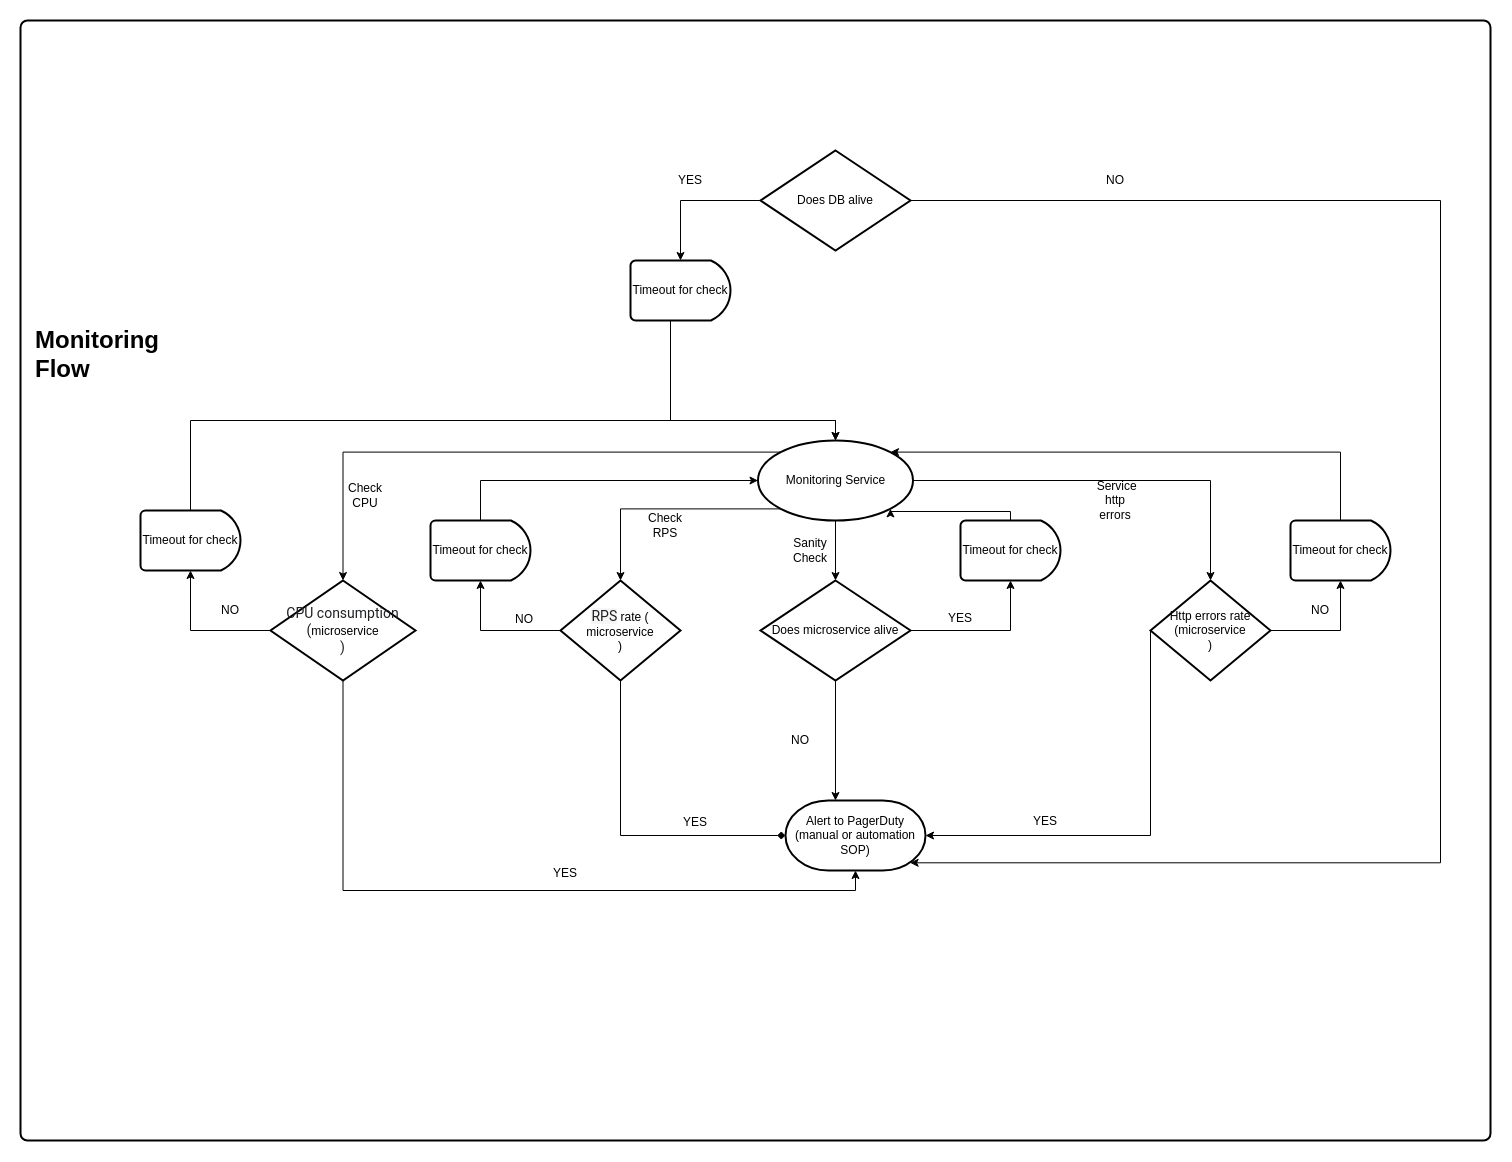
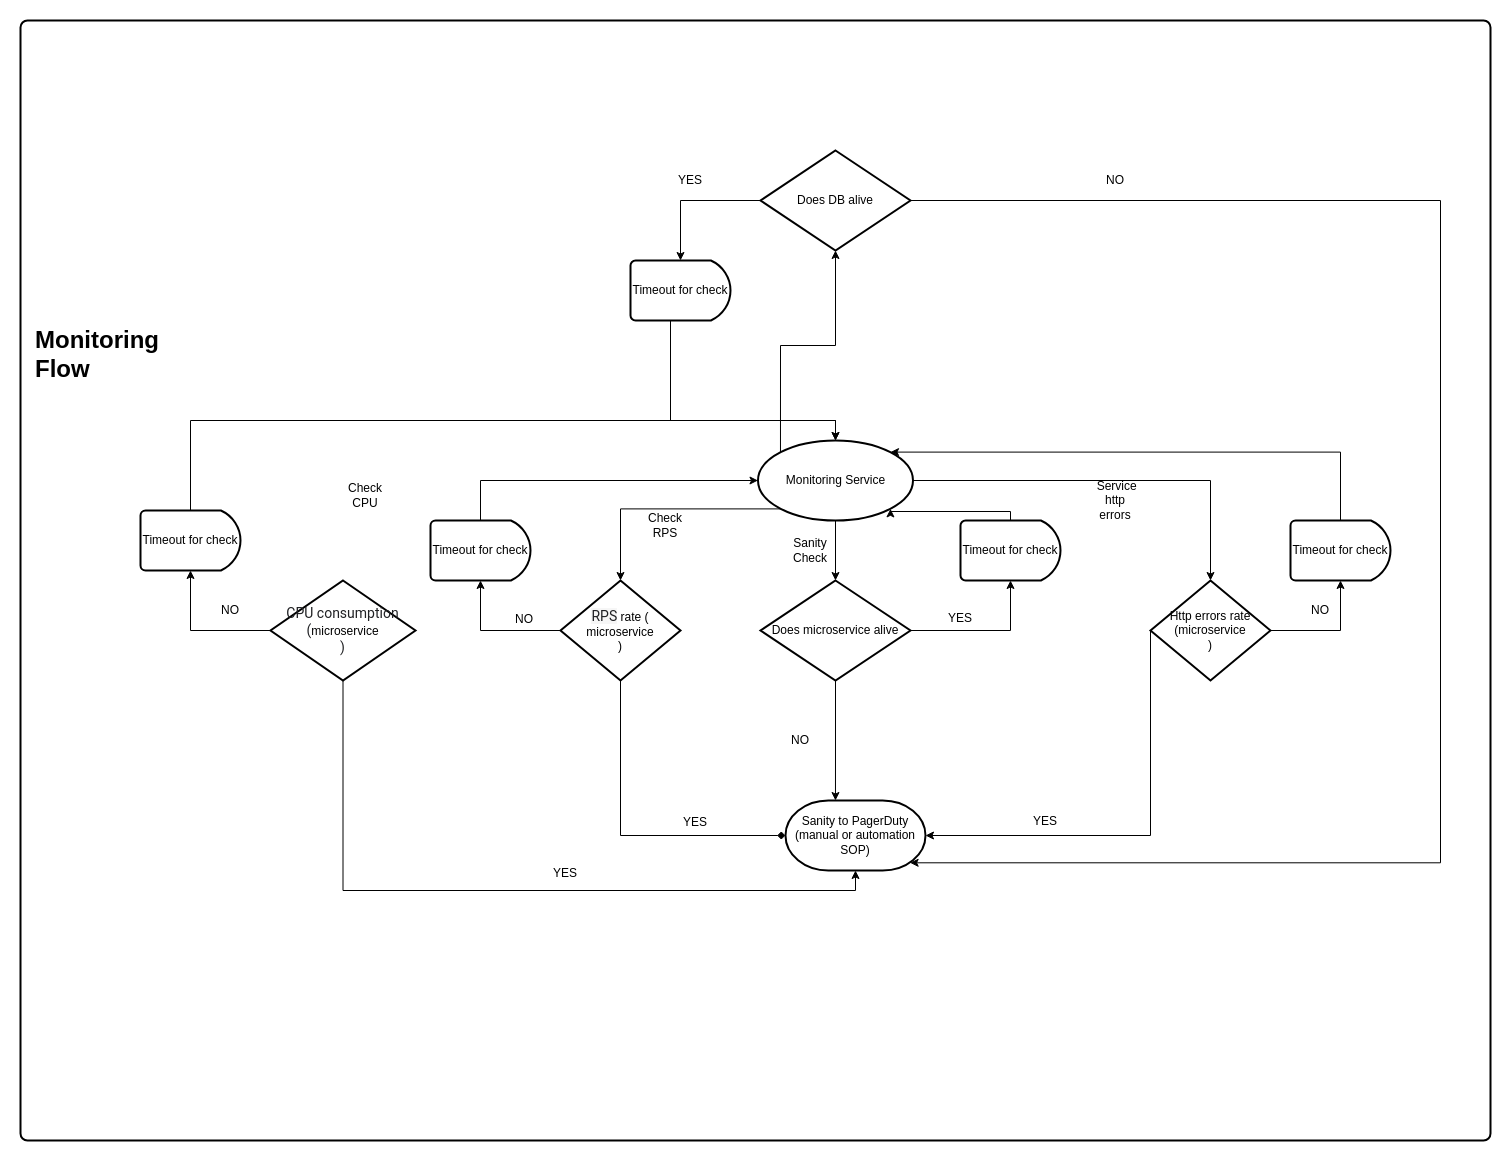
- <mxCell id="9" style="edgeStyle=orthogonalEdgeStyle;rounded=0;orthogonalLoop=1;jettySize=auto;html=1;exitX=0.145;exitY=0.145;exitDx=0;exitDy=0;exitPerimeter=0;" parent="1" source="10" target="35" edge="1"><mxGeometry relative="1" as="geometry" /></mxCell>
+ <mxCell id="9" style="edgeStyle=orthogonalEdgeStyle;rounded=0;orthogonalLoop=1;jettySize=auto;html=1;exitX=0.145;exitY=0.145;exitDx=0;exitDy=0;exitPerimeter=0;" parent="1" source="10" target="44" edge="1"><mxGeometry relative="1" as="geometry" /></mxCell>
- <mxCell id="15" value="Alert to PagerDuty (manual or automation SOP)" style="strokeWidth=2;html=1;shape=mxgraph.flowchart.terminator;whiteSpace=wrap;" parent="1" vertex="1"><mxGeometry x="785" y="800" width="140" height="70" as="geometry" /></mxCell>
+ <mxCell id="15" value="Sanity to PagerDuty (manual or automation SOP)" style="strokeWidth=2;html=1;shape=mxgraph.flowchart.terminator;whiteSpace=wrap;" parent="1" vertex="1"><mxGeometry x="785" y="800" width="140" height="70" as="geometry" /></mxCell>
